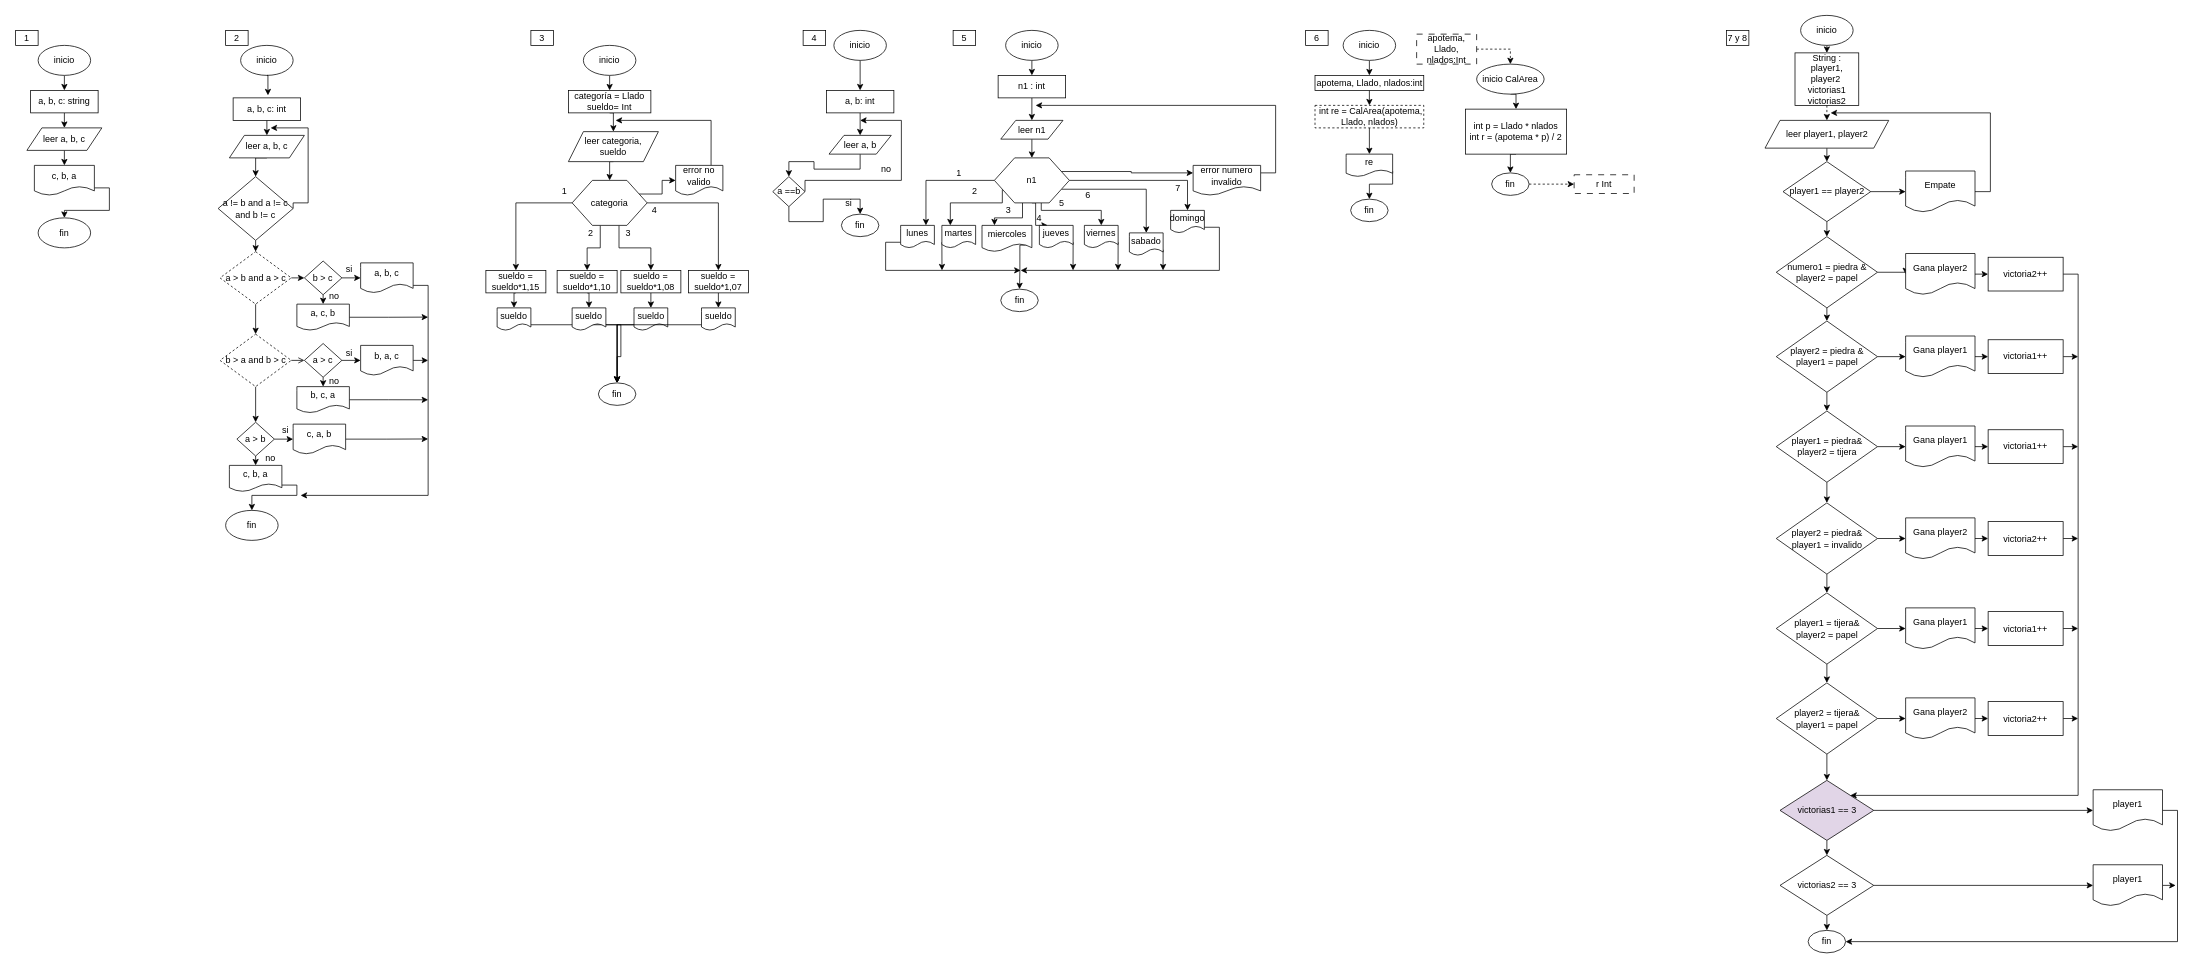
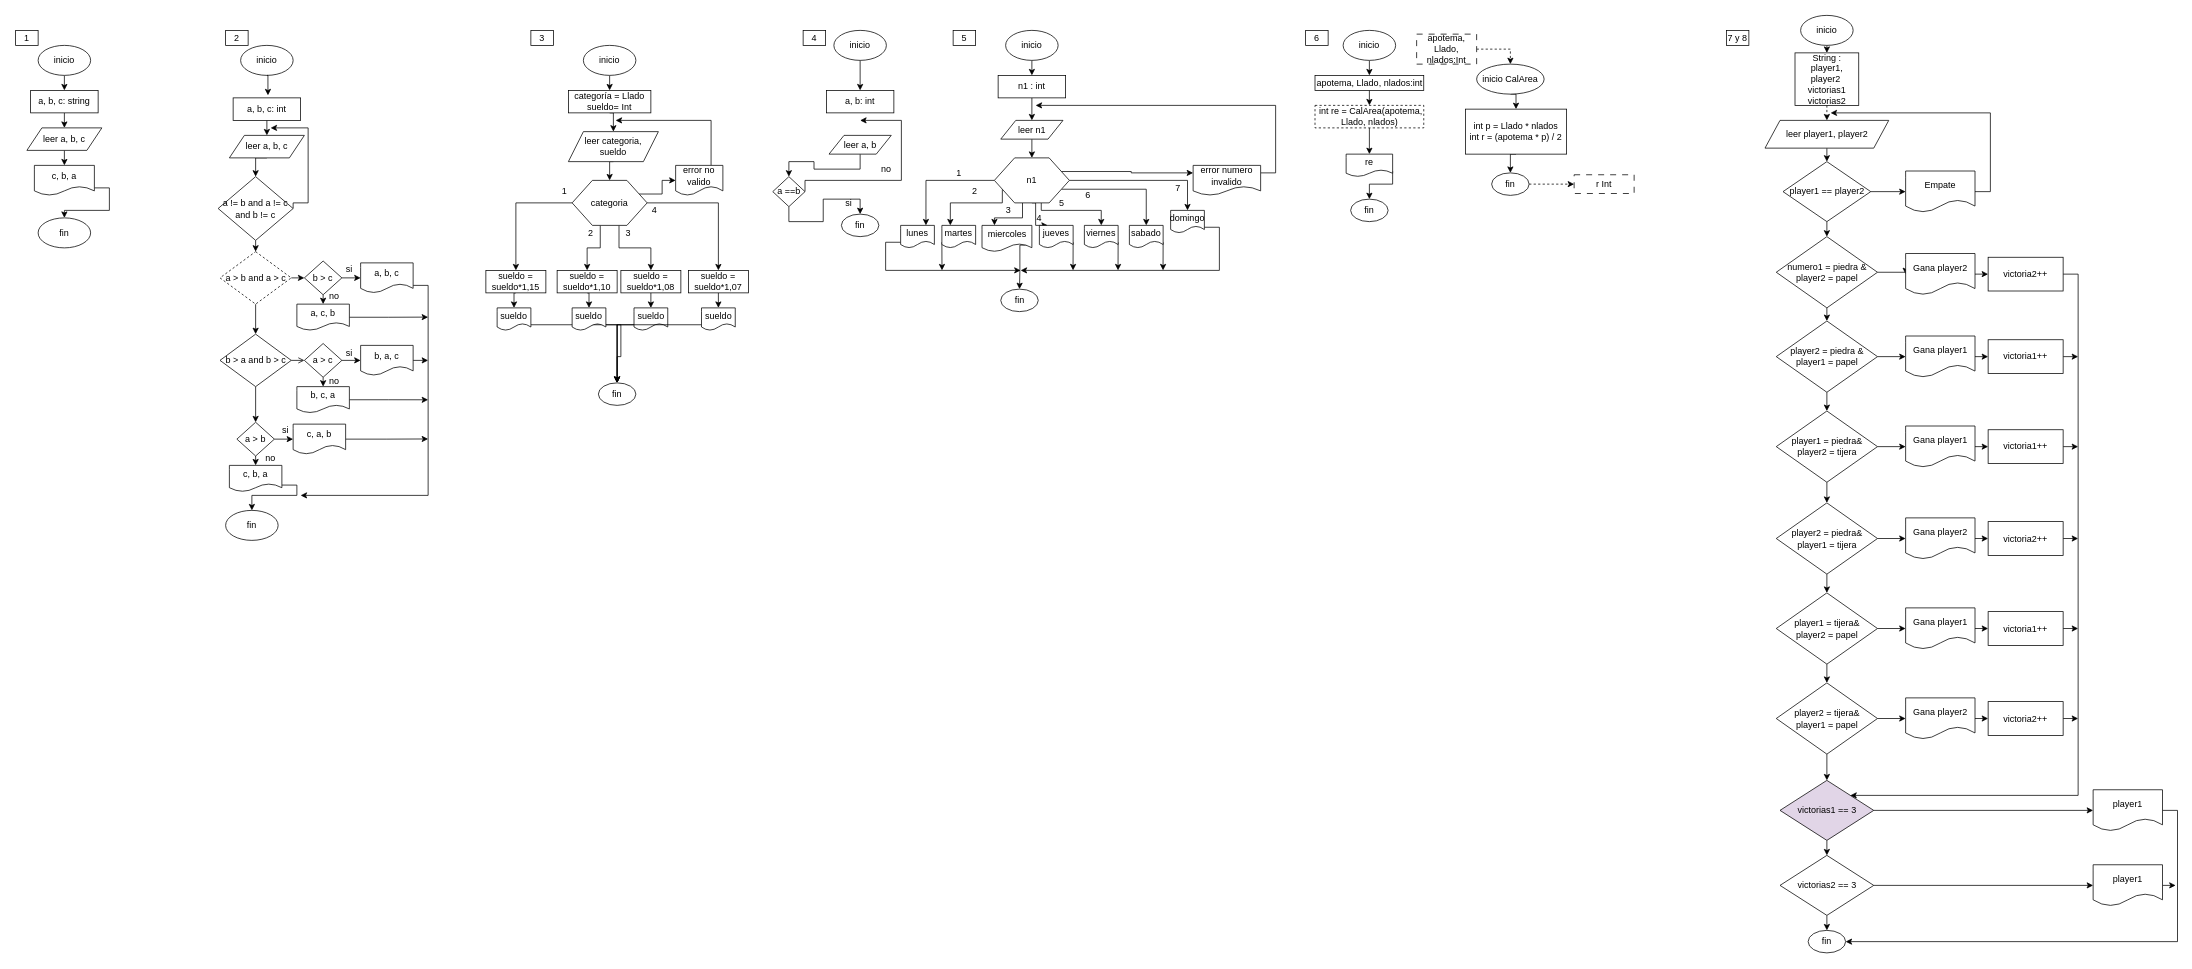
- <mxCell id="88" style="edgeStyle=orthogonalEdgeStyle;rounded=0;orthogonalLoop=1;jettySize=auto;html=1;exitX=0.5;exitY=1;exitDx=0;exitDy=0;entryX=0.5;entryY=0;entryDx=0;entryDy=0;" parent="1" source="89" target="91" edge="1"><mxGeometry relative="1" as="geometry" /></mxCell>
- <mxCell id="134" value="sabado" style="shape=document;whiteSpace=wrap;html=1;boundedLbl=1;" parent="1" vertex="1"><mxGeometry x="1505" y="310" width="45" height="30" as="geometry" /></mxCell>
+ <mxCell id="134" value="sabado" style="shape=document;whiteSpace=wrap;html=1;boundedLbl=1;" parent="1" vertex="1"><mxGeometry x="1505" y="300" width="45" height="30" as="geometry" /></mxCell>
- <mxCell id="70" value="b &amp;gt; a and b &amp;gt; c" style="rhombus;whiteSpace=wrap;html=1;dashed=1;" parent="1" vertex="1"><mxGeometry x="292.5" y="445" width="95" height="70" as="geometry" /></mxCell>
+ <mxCell id="70" value="b &amp;gt; a and b &amp;gt; c" style="rhombus;whiteSpace=wrap;html=1;" parent="1" vertex="1"><mxGeometry x="292.5" y="445" width="95" height="70" as="geometry" /></mxCell>
- <mxCell id="182" value="player2 = piedra&amp;amp;&lt;br style=&quot;border-color: var(--border-color);&quot;&gt;player1 = invalido" style="rhombus;whiteSpace=wrap;html=1;" parent="1" vertex="1"><mxGeometry x="2367.5" y="670" width="135" height="95" as="geometry" /></mxCell>
+ <mxCell id="182" value="player2 = piedra&amp;amp;&lt;br style=&quot;border-color: var(--border-color);&quot;&gt;player1 = tijera" style="rhombus;whiteSpace=wrap;html=1;" parent="1" vertex="1"><mxGeometry x="2367.5" y="670" width="135" height="95" as="geometry" /></mxCell>
